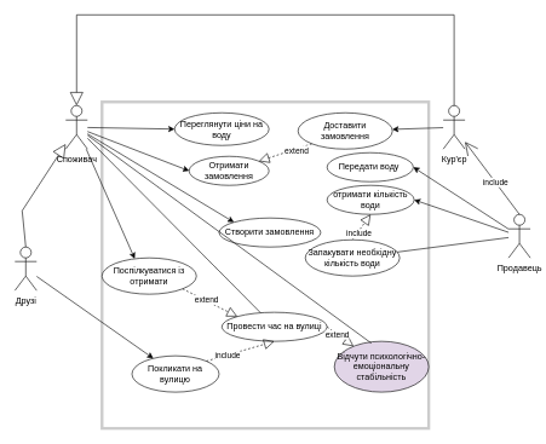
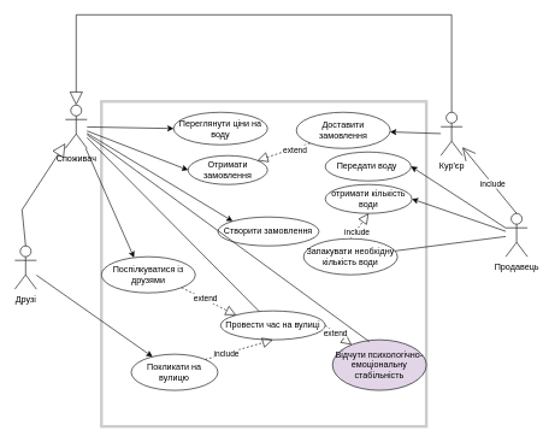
- <mxCell id="4" value="Кур'єр&lt;br&gt;" style="shape=umlActor;verticalLabelPosition=bottom;verticalAlign=top;html=1;outlineConnect=0;" vertex="1" parent="1"><mxGeometry x="610" y="145" width="30" height="60" as="geometry" /></mxCell>
+ <mxCell id="4" value="Кур'єр&lt;br&gt;" style="shape=umlActor;verticalLabelPosition=bottom;verticalAlign=top;html=1;outlineConnect=0;" vertex="1" parent="1"><mxGeometry x="610" y="155" width="30" height="60" as="geometry" /></mxCell>
- <mxCell id="15" value="Поспілкуватися із отримати" style="ellipse;whiteSpace=wrap;html=1;" vertex="1" parent="1"><mxGeometry x="140" y="355" width="130" height="50" as="geometry" /></mxCell>
+ <mxCell id="15" value="Поспілкуватися із друзями" style="ellipse;whiteSpace=wrap;html=1;" vertex="1" parent="1"><mxGeometry x="140" y="355" width="130" height="50" as="geometry" /></mxCell>
